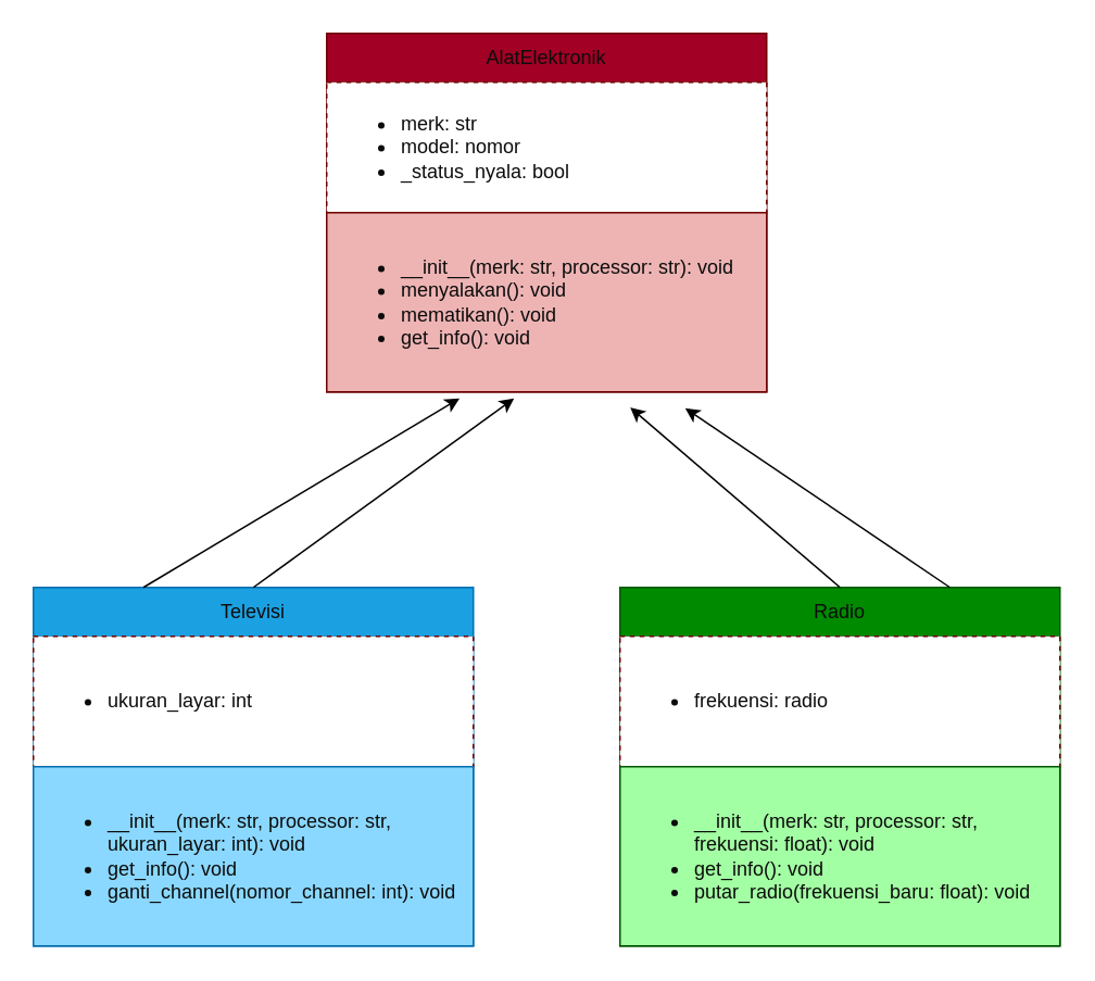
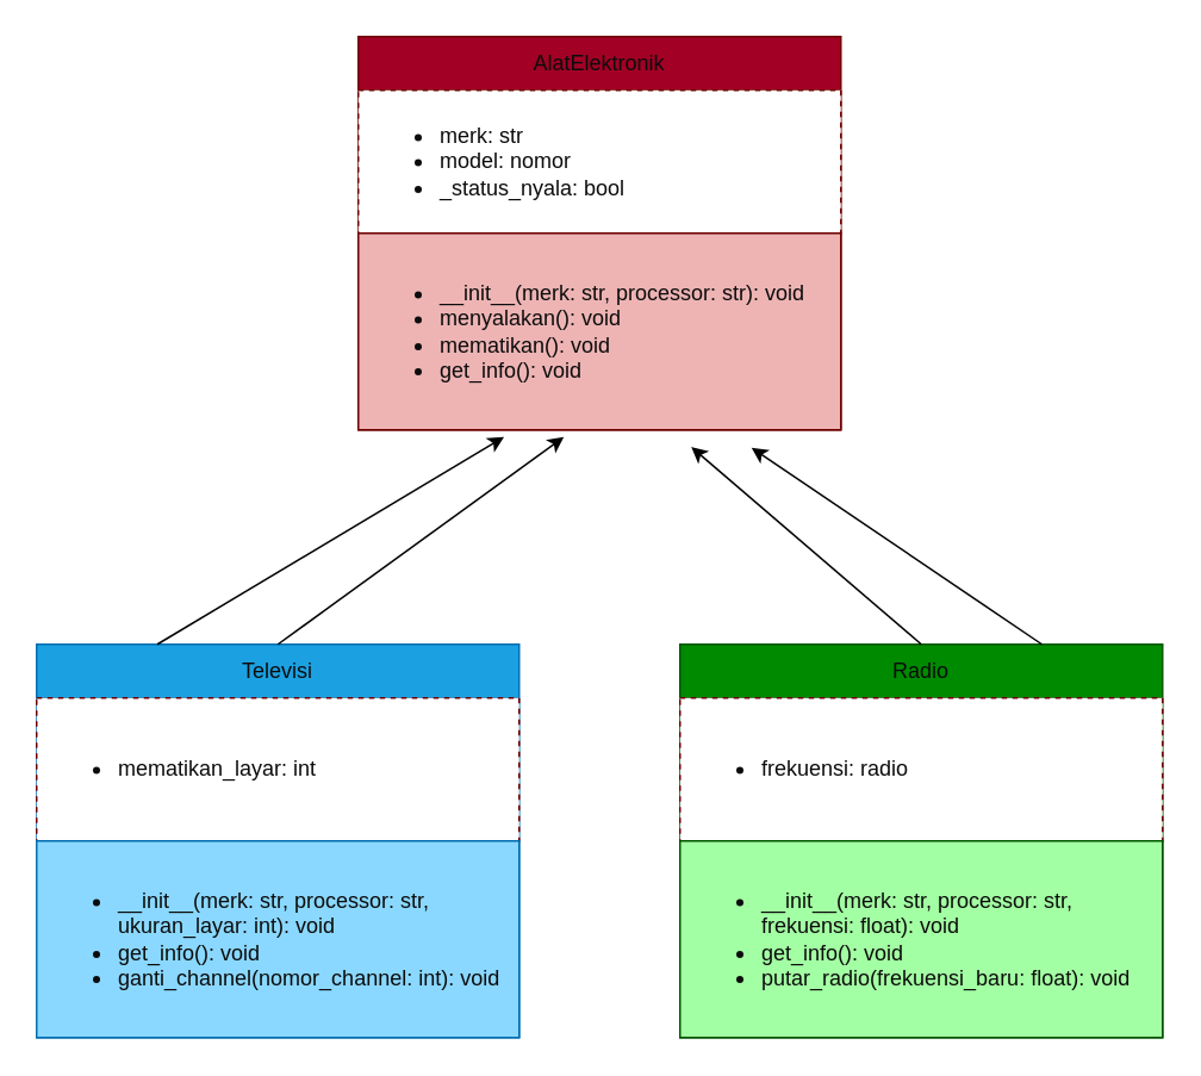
- <mxCell id="6" value="&lt;ul&gt;&lt;li&gt;ukuran_layar: int&lt;/li&gt;&lt;/ul&gt;" style="text;strokeColor=#6F0000;fillColor=light-dark(#FFFFFF,#FFFFFF);align=left;verticalAlign=middle;spacingLeft=4;spacingRight=4;overflow=hidden;points=[[0,0.5],[1,0.5]];portConstraint=eastwest;rotatable=0;whiteSpace=wrap;html=1;container=0;fontColor=light-dark(#0C0C0C,#0C0C0C);fillStyle=auto;dashed=1;gradientColor=none;" vertex="1" parent="5"><mxGeometry y="30" width="270" height="80" as="geometry" /></mxCell>
+ <mxCell id="6" value="&lt;ul&gt;&lt;li&gt;mematikan_layar: int&lt;/li&gt;&lt;/ul&gt;" style="text;strokeColor=#6F0000;fillColor=light-dark(#FFFFFF,#FFFFFF);align=left;verticalAlign=middle;spacingLeft=4;spacingRight=4;overflow=hidden;points=[[0,0.5],[1,0.5]];portConstraint=eastwest;rotatable=0;whiteSpace=wrap;html=1;container=0;fontColor=light-dark(#0C0C0C,#0C0C0C);fillStyle=auto;dashed=1;gradientColor=none;" vertex="1" parent="5"><mxGeometry y="30" width="270" height="80" as="geometry" /></mxCell>
